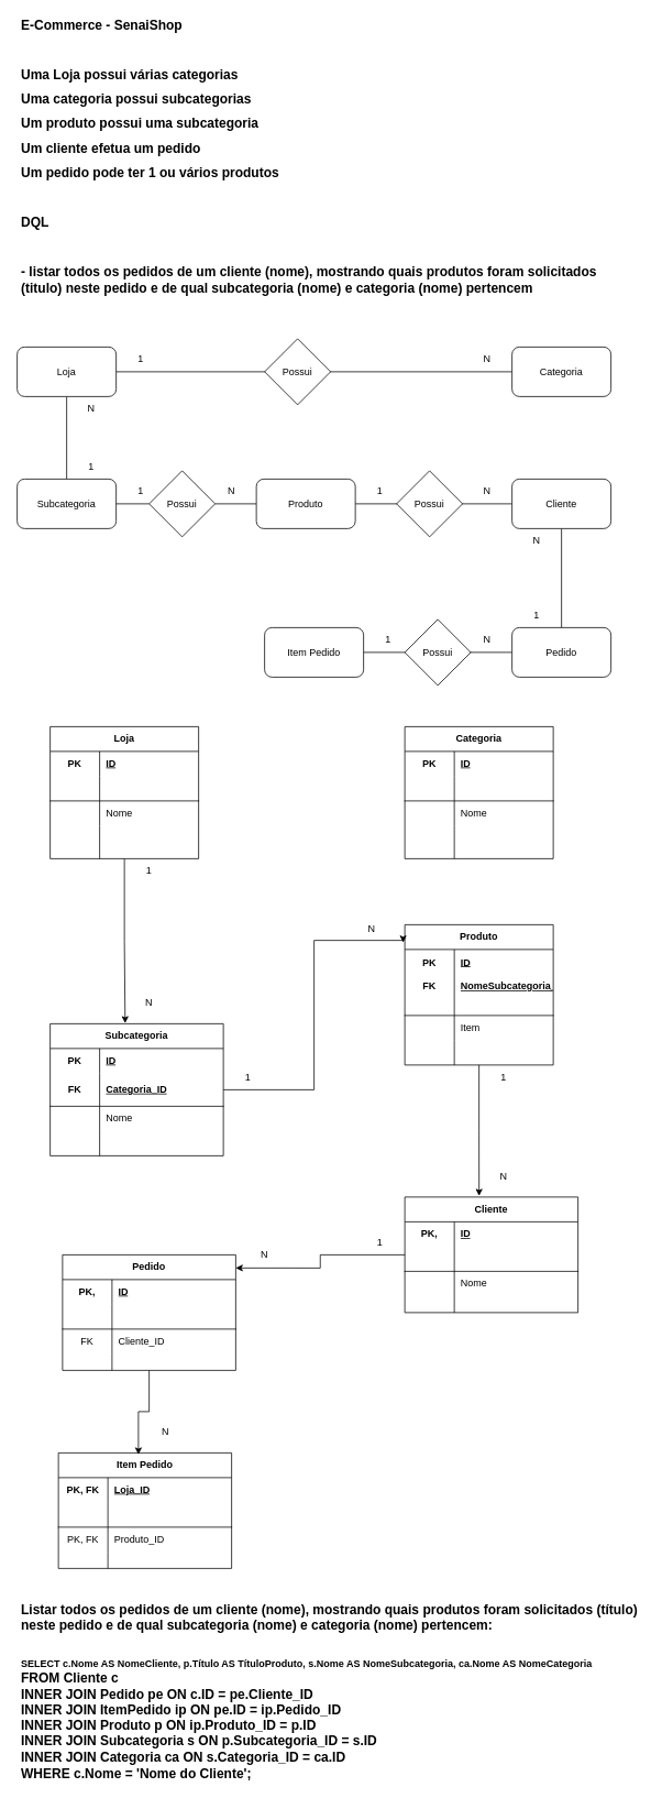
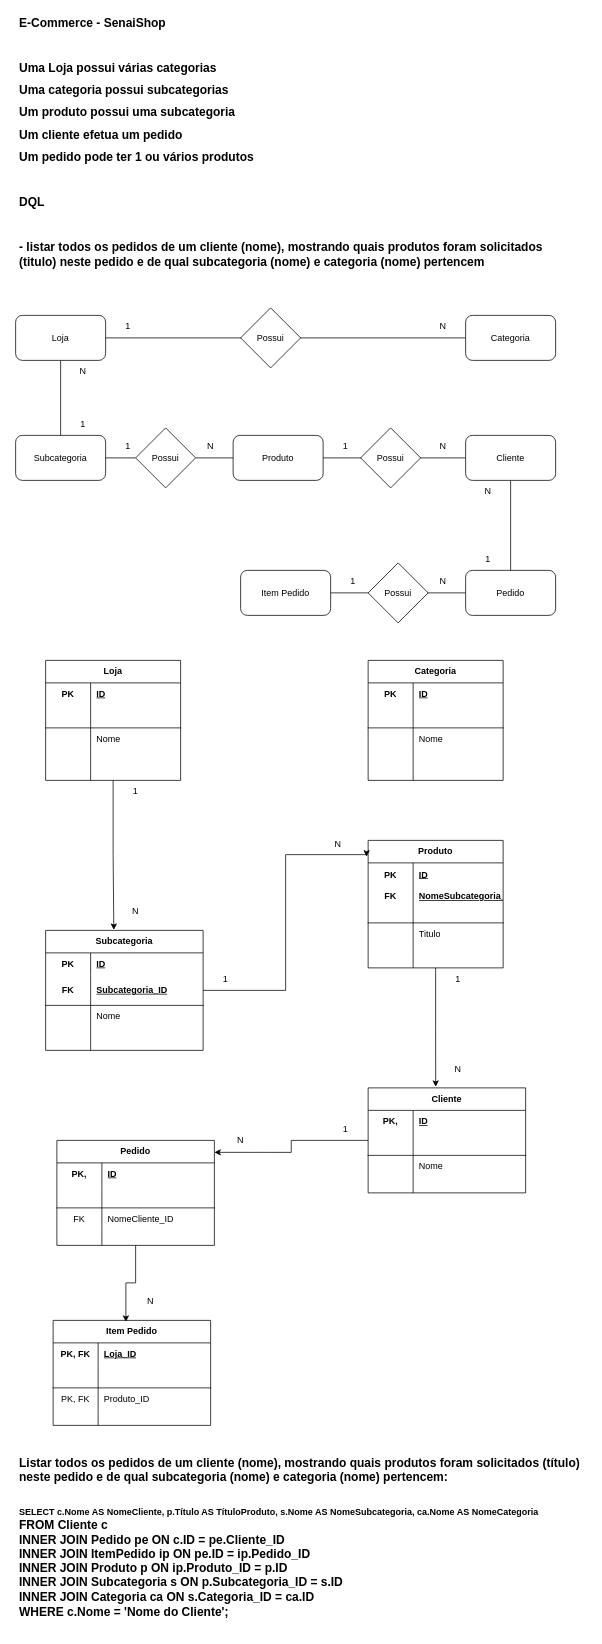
- <mxCell id="42" value="Item" style="shape=partialRectangle;connectable=0;fillColor=none;top=0;left=0;bottom=0;right=0;align=left;spacingLeft=6;overflow=hidden;html=1;whiteSpace=wrap;" parent="40" vertex="1"><mxGeometry x="60" width="120" height="30" as="geometry"><mxRectangle width="120" height="30" as="alternateBounds" /></mxGeometry></mxCell>
+ <mxCell id="42" value="Titulo" style="shape=partialRectangle;connectable=0;fillColor=none;top=0;left=0;bottom=0;right=0;align=left;spacingLeft=6;overflow=hidden;html=1;whiteSpace=wrap;" parent="40" vertex="1"><mxGeometry x="60" width="120" height="30" as="geometry"><mxRectangle width="120" height="30" as="alternateBounds" /></mxGeometry></mxCell>
- <mxCell id="74" value="Categoria_ID" style="shape=partialRectangle;connectable=0;fillColor=none;top=0;left=0;bottom=0;right=0;align=left;spacingLeft=6;fontStyle=5;overflow=hidden;html=1;whiteSpace=wrap;" parent="72" vertex="1"><mxGeometry x="60" width="150" height="40" as="geometry"><mxRectangle width="150" height="40" as="alternateBounds" /></mxGeometry></mxCell>
+ <mxCell id="74" value="Subcategoria_ID" style="shape=partialRectangle;connectable=0;fillColor=none;top=0;left=0;bottom=0;right=0;align=left;spacingLeft=6;fontStyle=5;overflow=hidden;html=1;whiteSpace=wrap;" parent="72" vertex="1"><mxGeometry x="60" width="150" height="40" as="geometry"><mxRectangle width="150" height="40" as="alternateBounds" /></mxGeometry></mxCell>
- <mxCell id="91" value="Cliente_ID" style="shape=partialRectangle;connectable=0;fillColor=none;top=0;left=0;bottom=0;right=0;align=left;spacingLeft=6;overflow=hidden;html=1;whiteSpace=wrap;" parent="89" vertex="1"><mxGeometry x="60" width="150" height="30" as="geometry"><mxRectangle width="150" height="30" as="alternateBounds" /></mxGeometry></mxCell>
+ <mxCell id="91" value="NomeCliente_ID" style="shape=partialRectangle;connectable=0;fillColor=none;top=0;left=0;bottom=0;right=0;align=left;spacingLeft=6;overflow=hidden;html=1;whiteSpace=wrap;" parent="89" vertex="1"><mxGeometry x="60" width="150" height="30" as="geometry"><mxRectangle width="150" height="30" as="alternateBounds" /></mxGeometry></mxCell>
